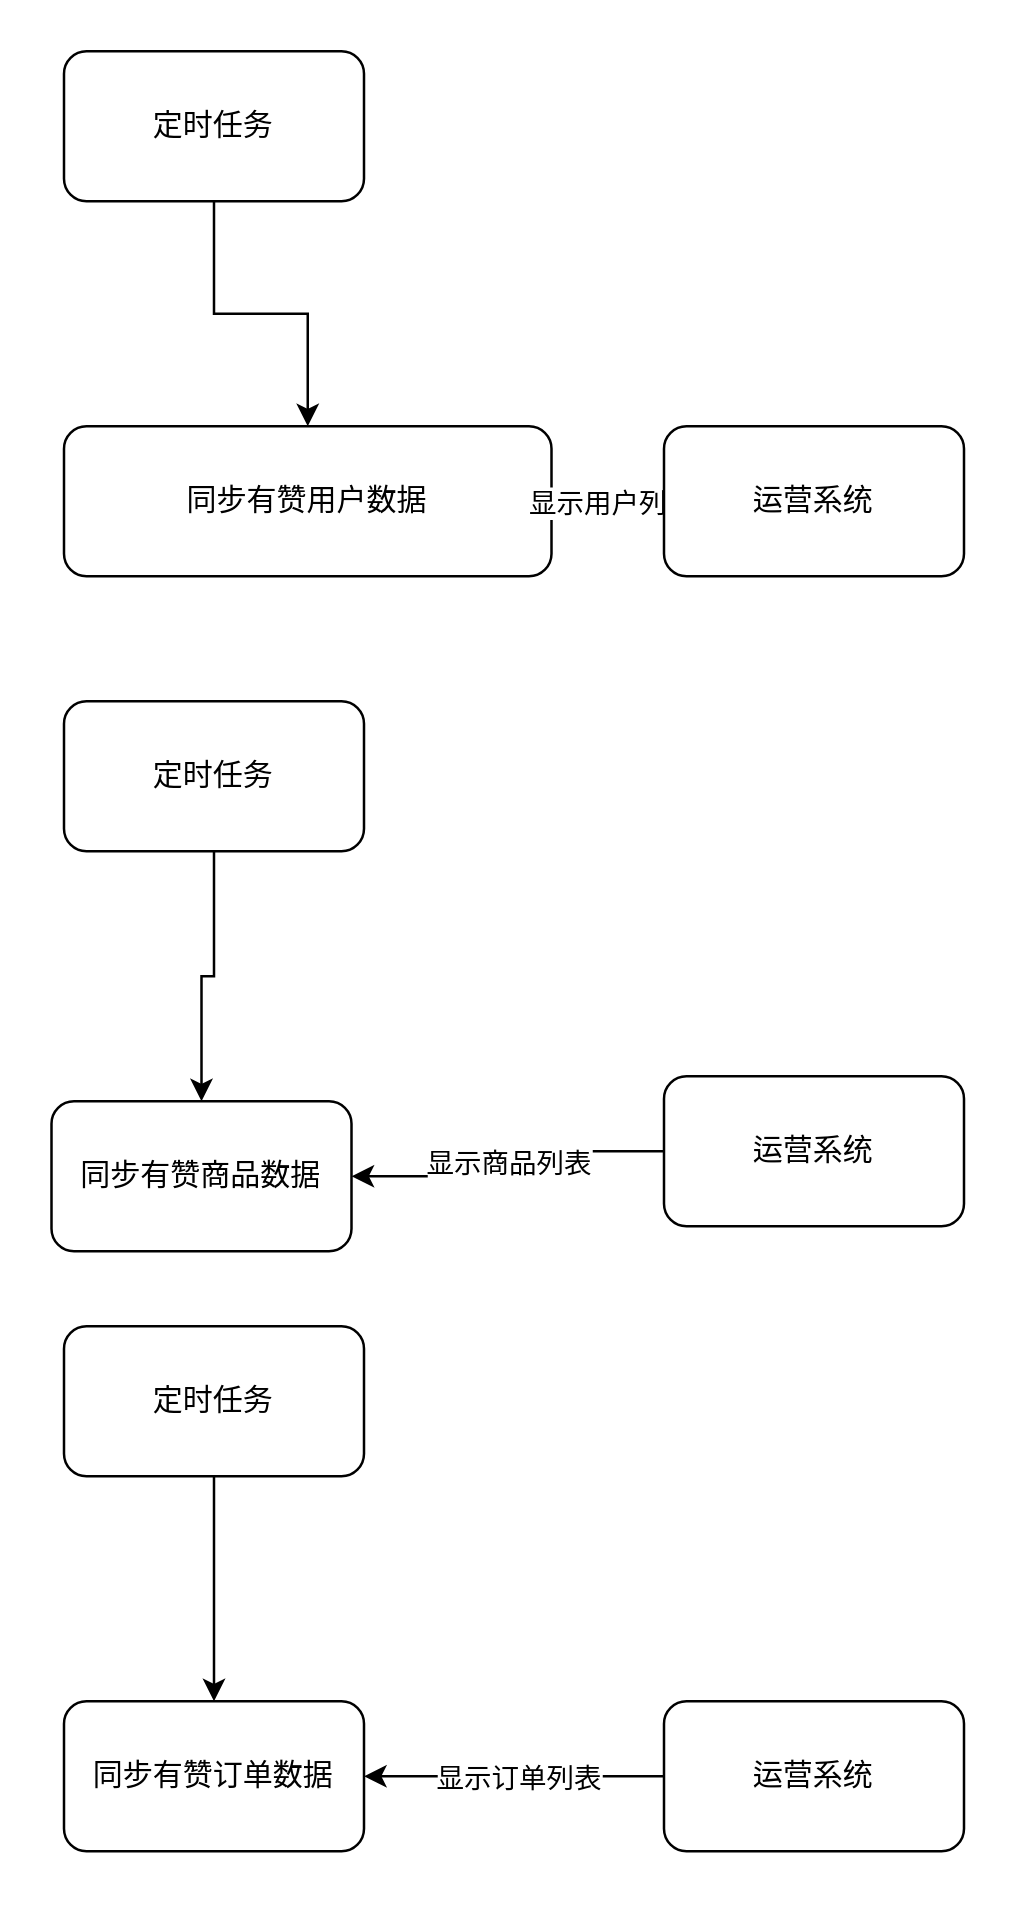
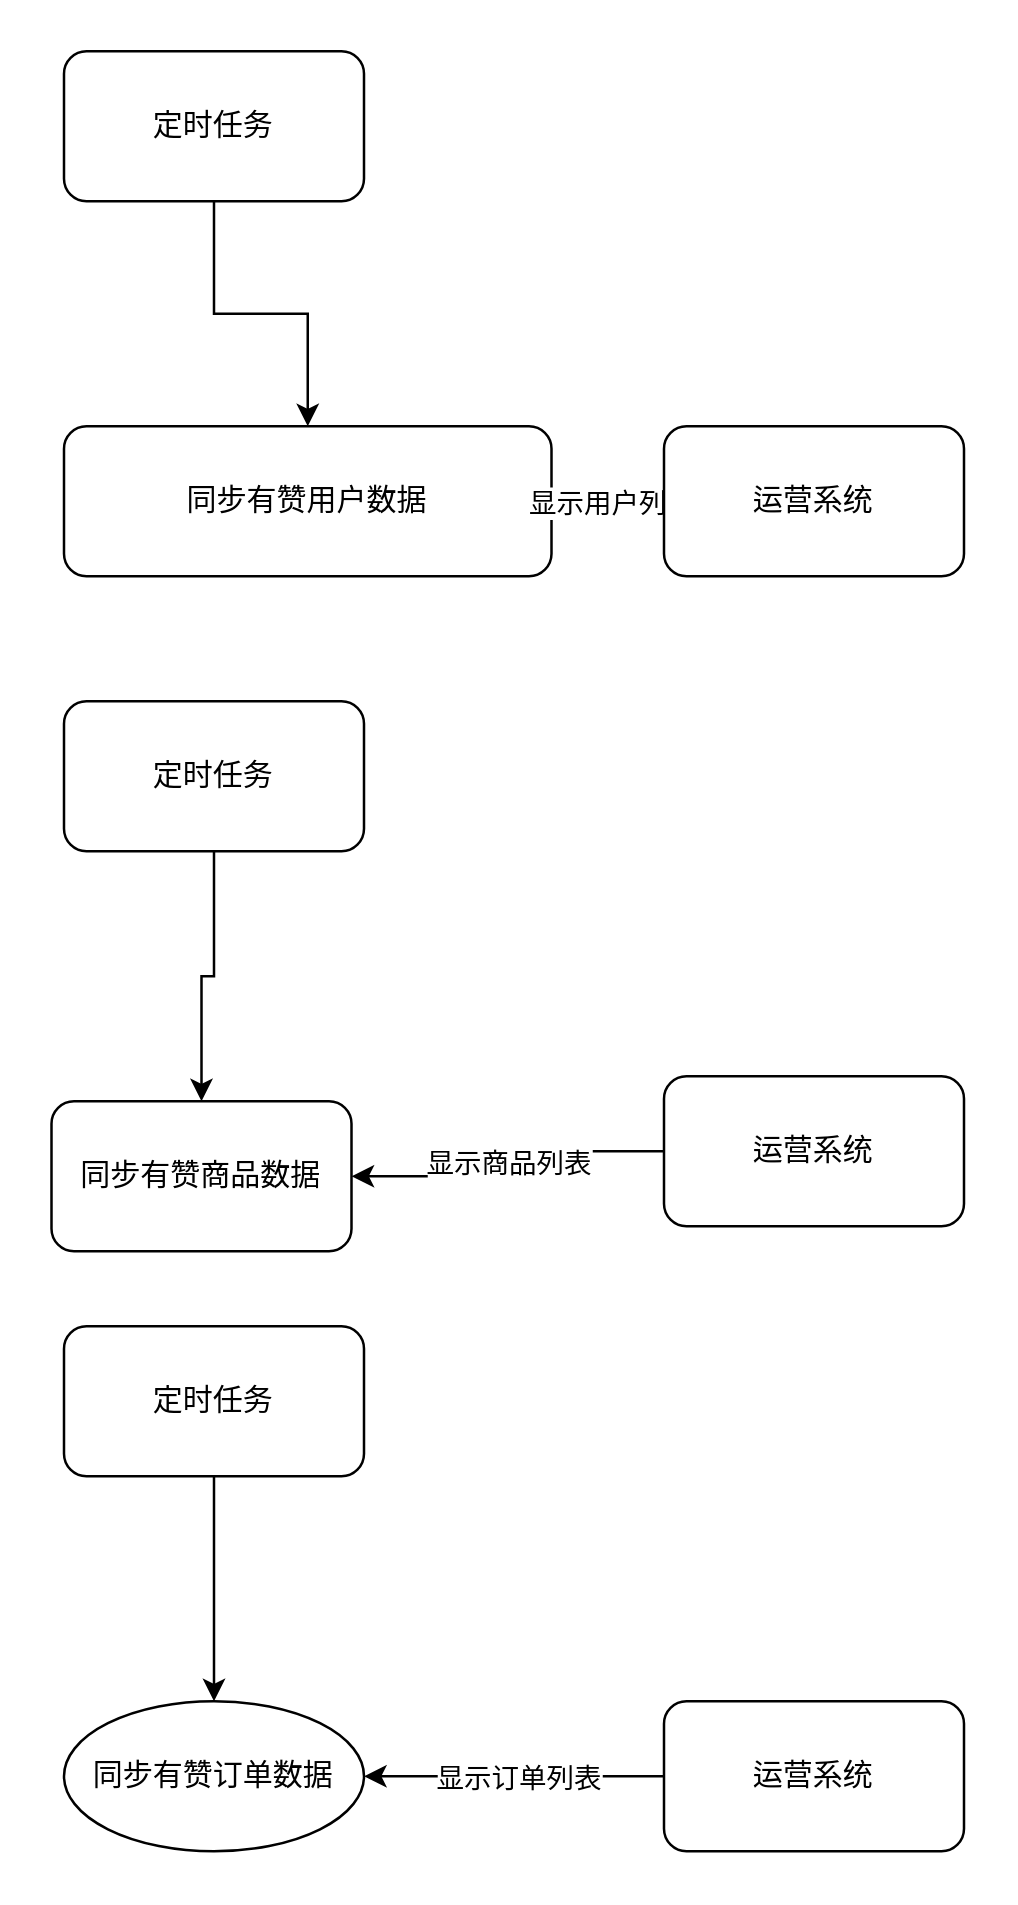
- <mxCell id="16" value="同步有赞订单数据" style="rounded=1;whiteSpace=wrap;html=1;" vertex="1" parent="1"><mxGeometry x="25" y="680" width="120" height="60" as="geometry" /></mxCell>
+ <mxCell id="16" value="同步有赞订单数据" style="ellipse;whiteSpace=wrap;html=1;" vertex="1" parent="1"><mxGeometry x="25" y="680" width="120" height="60" as="geometry" /></mxCell>
